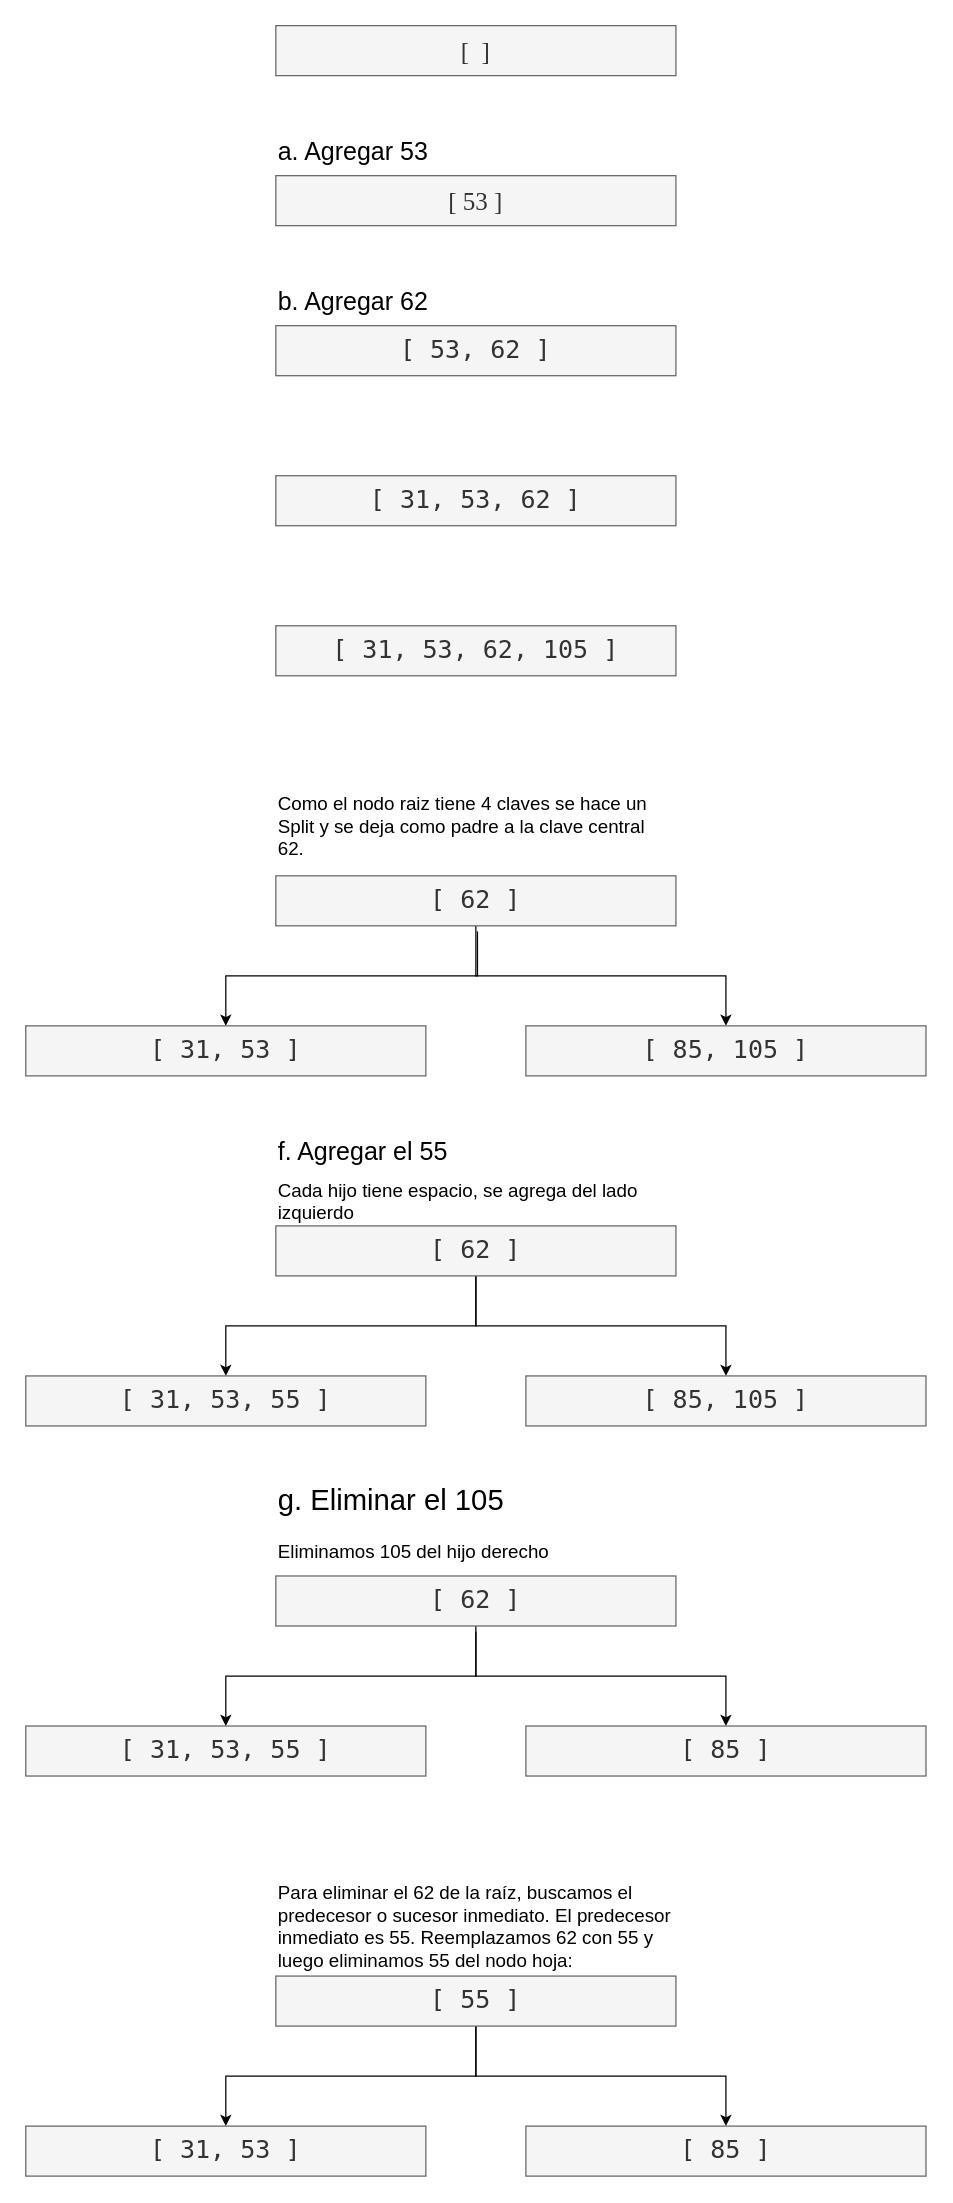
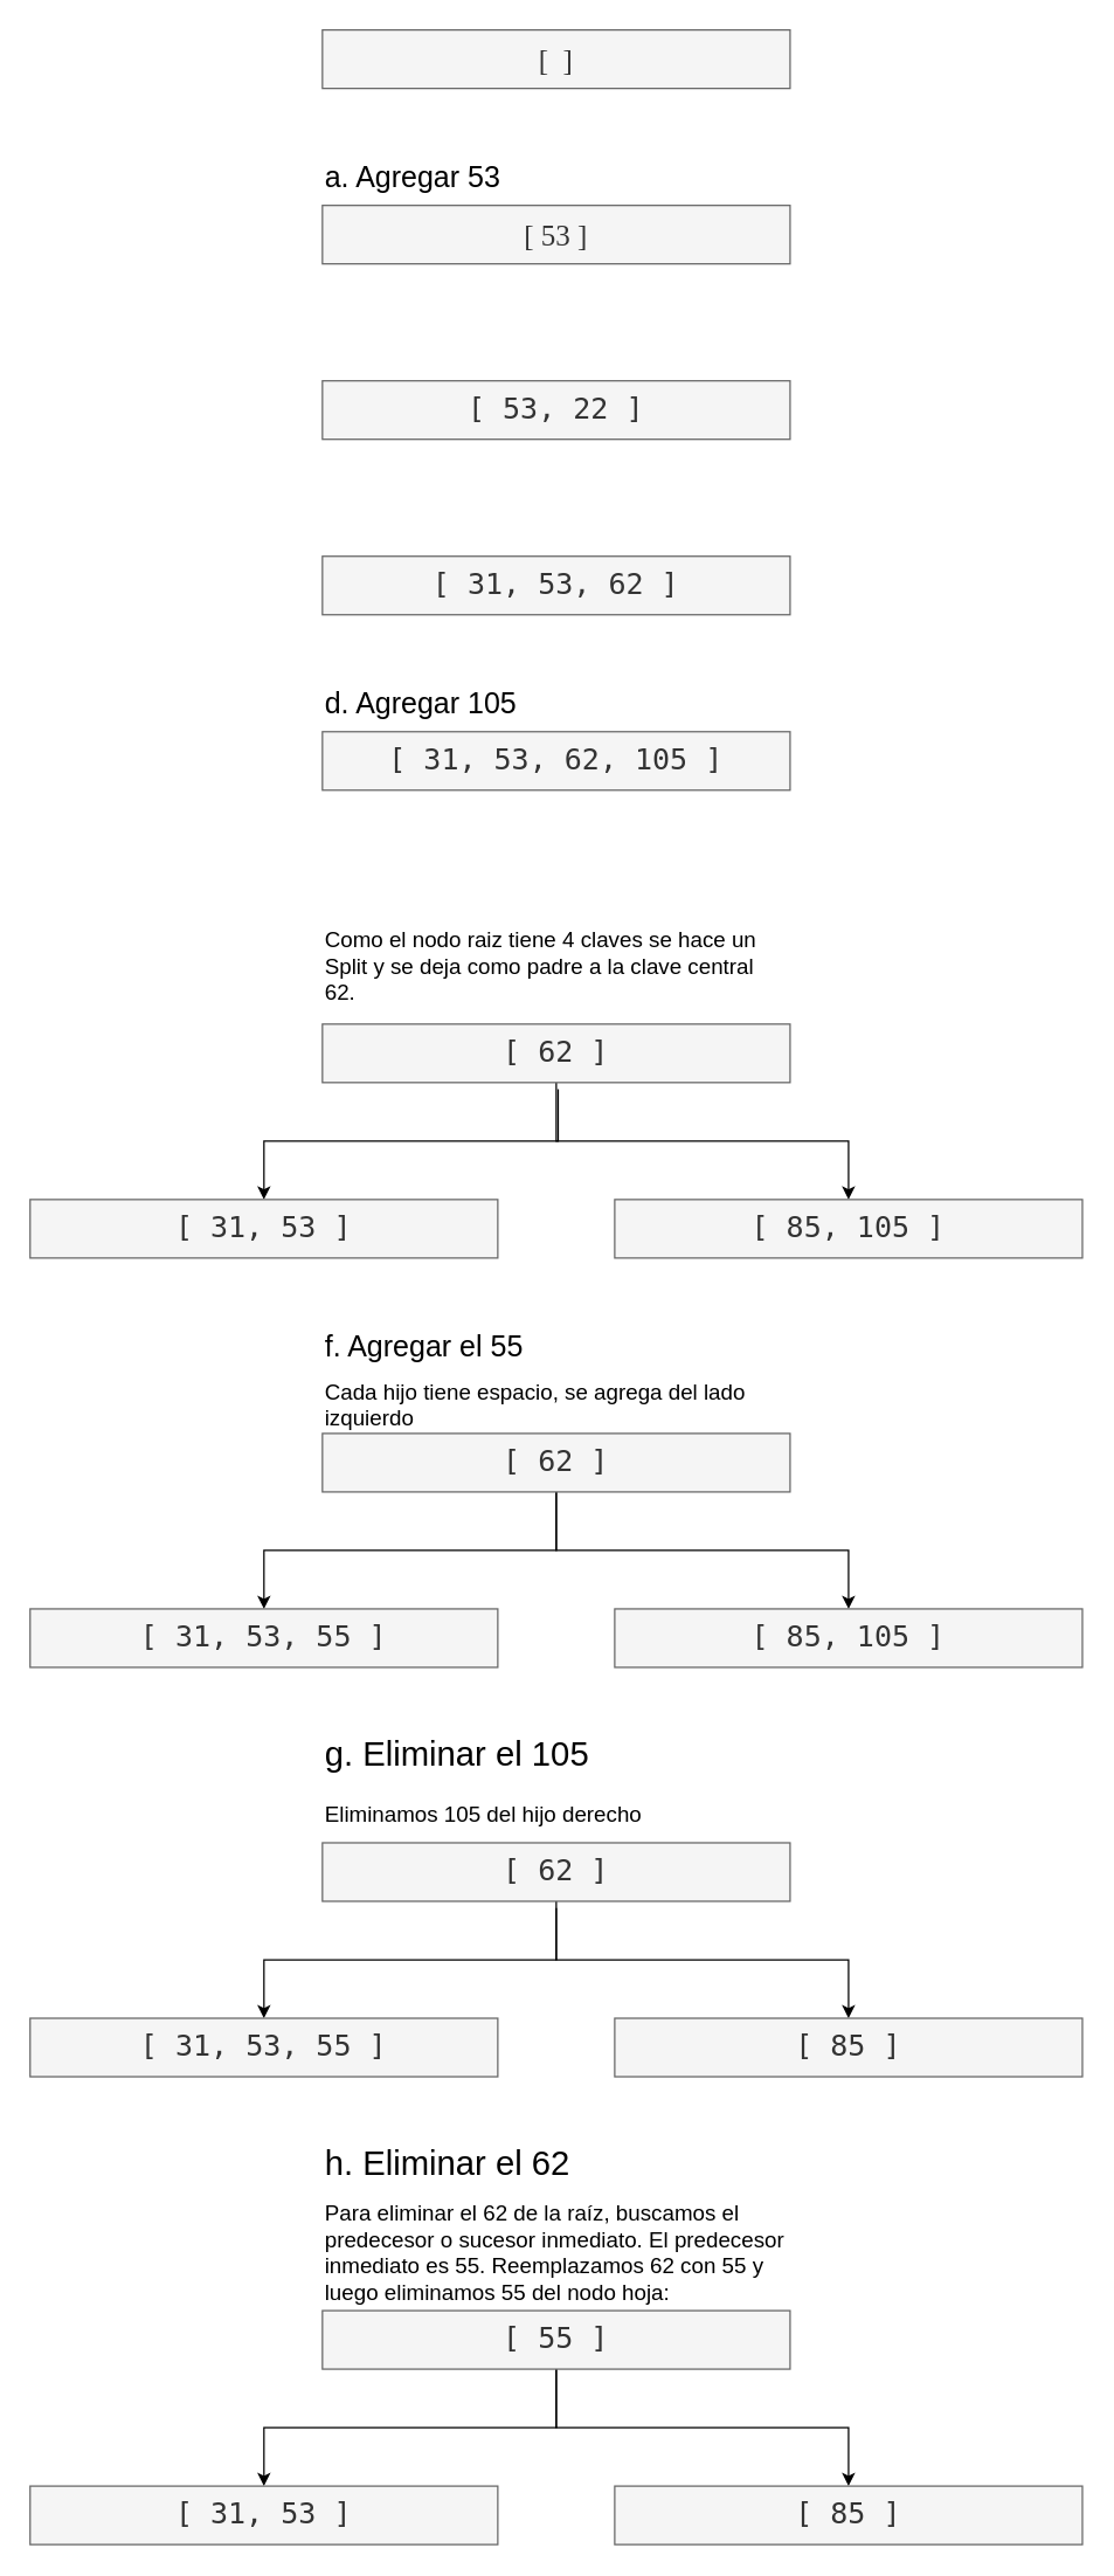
- <mxCell id="28" value="&lt;div style=&quot;&quot;&gt;&lt;span style=&quot;background-color: initial;&quot;&gt;b. Agregar 62&lt;/span&gt;&lt;/div&gt;" style="text;html=1;align=left;verticalAlign=middle;whiteSpace=wrap;rounded=0;fontSize=20;" parent="1" vertex="1"><mxGeometry x="220" y="220" width="320" height="40" as="geometry" /></mxCell>
- <mxCell id="3" value="&lt;pre&gt;&lt;div class=&quot;dark bg-gray-950 rounded-md border-[0.5px] border-token-border-medium&quot;&gt;&lt;div dir=&quot;ltr&quot; class=&quot;overflow-y-auto p-4&quot;&gt;&lt;code class=&quot;!whitespace-pre hljs language-css&quot;&gt;&lt;span class=&quot;hljs-selector-attr&quot;&gt;[ 53, 62 ]&lt;/span&gt;&lt;br/&gt;&lt;/code&gt;&lt;/div&gt;&lt;/div&gt;&lt;/pre&gt;&lt;h3&gt;&lt;/h3&gt;" style="text;html=1;align=center;verticalAlign=middle;whiteSpace=wrap;rounded=0;fillColor=#f5f5f5;fontColor=#333333;strokeColor=#666666;fontFamily=Lucida Console;horizontal=1;fontSize=20;" parent="1" vertex="1"><mxGeometry x="220" y="260" width="320" height="40" as="geometry" /></mxCell>
+ <mxCell id="3" value="&lt;pre&gt;&lt;div class=&quot;dark bg-gray-950 rounded-md border-[0.5px] border-token-border-medium&quot;&gt;&lt;div dir=&quot;ltr&quot; class=&quot;overflow-y-auto p-4&quot;&gt;&lt;code class=&quot;!whitespace-pre hljs language-css&quot;&gt;&lt;span class=&quot;hljs-selector-attr&quot;&gt;[ 53, 22 ]&lt;/span&gt;&lt;br/&gt;&lt;/code&gt;&lt;/div&gt;&lt;/div&gt;&lt;/pre&gt;&lt;h3&gt;&lt;/h3&gt;" style="text;html=1;align=center;verticalAlign=middle;whiteSpace=wrap;rounded=0;fillColor=#f5f5f5;fontColor=#333333;strokeColor=#666666;fontFamily=Lucida Console;horizontal=1;fontSize=20;" parent="1" vertex="1"><mxGeometry x="220" y="260" width="320" height="40" as="geometry" /></mxCell>
+ <mxCell id="29" value="&lt;div style=&quot;&quot;&gt;&lt;span style=&quot;background-color: initial;&quot;&gt;d. Agregar 105&lt;/span&gt;&lt;/div&gt;" style="text;html=1;align=left;verticalAlign=middle;whiteSpace=wrap;rounded=0;fontSize=20;" parent="1" vertex="1"><mxGeometry x="220" y="460" width="320" height="40" as="geometry" /></mxCell>
+ <mxCell id="35" value="&lt;div style=&quot;&quot;&gt;&lt;h3&gt;&lt;p&gt;&lt;/p&gt;&lt;/h3&gt;&lt;h3&gt;&lt;span style=&quot;font-weight: normal;&quot;&gt;h. Eliminar el 62&lt;/span&gt;&lt;/h3&gt;&lt;p&gt;&lt;/p&gt;&lt;/div&gt;" style="text;html=1;align=left;verticalAlign=middle;whiteSpace=wrap;rounded=0;fontSize=20;fontStyle=0" parent="1" vertex="1"><mxGeometry x="220" y="1460" width="320" height="40" as="geometry" /></mxCell>
